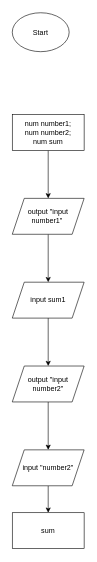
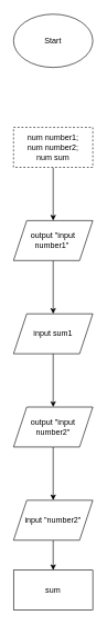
- <mxCell id="2" value="Start" style="ellipse;whiteSpace=wrap;html=1;" vertex="1" parent="1"><mxGeometry x="20" y="20" width="95" height="65" as="geometry" /></mxCell>
+ <mxCell id="2" value="Start" style="ellipse;whiteSpace=wrap;html=1;" vertex="1" parent="1"><mxGeometry x="20" y="20" width="120" height="80" as="geometry" /></mxCell>
- <mxCell id="4" value="num number1;&lt;br&gt;num number2;&lt;div&gt;num sum&lt;/div&gt;" style="whiteSpace=wrap;html=1;" vertex="1" parent="1"><mxGeometry x="20" y="190" width="120" height="60" as="geometry" /></mxCell>
+ <mxCell id="4" value="num number1;&lt;br&gt;num number2;&lt;div&gt;num sum&lt;/div&gt;" style="whiteSpace=wrap;html=1;dashed=1;" vertex="1" parent="1"><mxGeometry x="20" y="190" width="120" height="60" as="geometry" /></mxCell>
